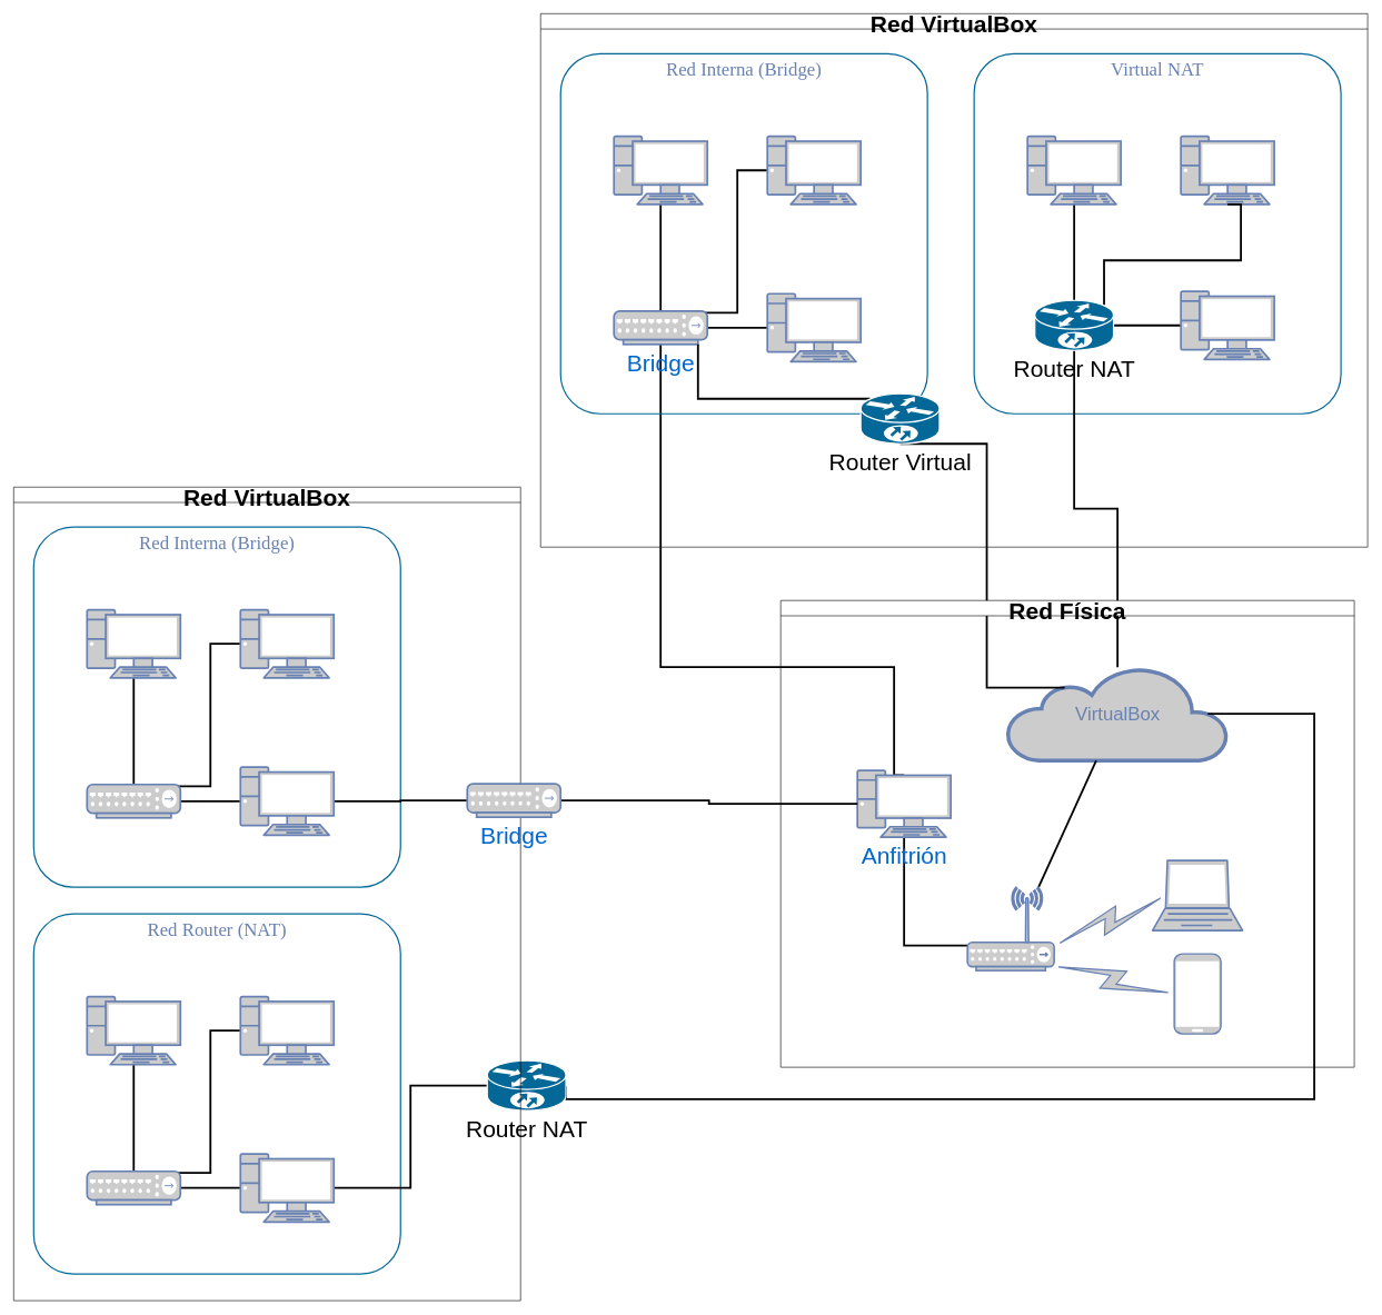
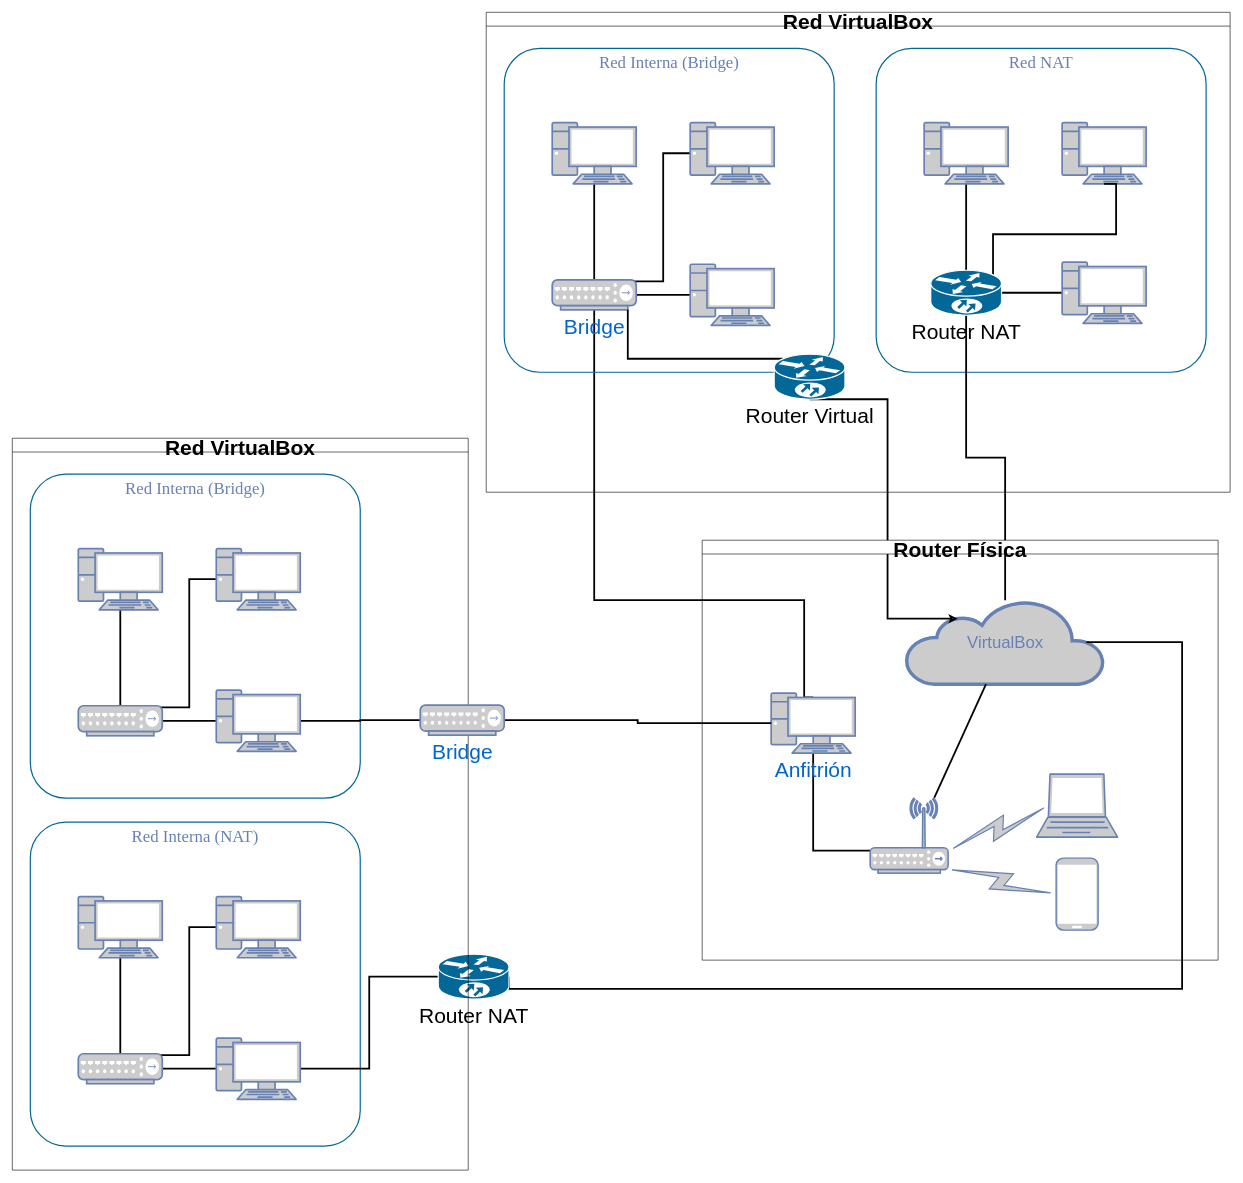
- <mxCell id="43" value="Virtual NAT" style="rounded=1;whiteSpace=wrap;html=1;shadow=0;comic=0;strokeColor=#036897;strokeWidth=2;fillColor=none;fontFamily=Verdana;fontSize=28;fontColor=#6881B3;align=center;arcSize=11;verticalAlign=top;" vertex="1" parent="1"><mxGeometry x="1460" y="80" width="550" height="540" as="geometry" /></mxCell>
+ <mxCell id="43" value="Red NAT" style="rounded=1;whiteSpace=wrap;html=1;shadow=0;comic=0;strokeColor=#036897;strokeWidth=2;fillColor=none;fontFamily=Verdana;fontSize=28;fontColor=#6881B3;align=center;arcSize=11;verticalAlign=top;" vertex="1" parent="1"><mxGeometry x="1460" y="80" width="550" height="540" as="geometry" /></mxCell>
- <mxCell id="56" value="Red Física" style="swimlane;fontSize=35;" vertex="1" parent="1"><mxGeometry x="1170" y="900" width="860" height="700" as="geometry" /></mxCell>
+ <mxCell id="56" value="Router Física" style="swimlane;fontSize=35;" vertex="1" parent="1"><mxGeometry x="1170" y="900" width="860" height="700" as="geometry" /></mxCell>
- <mxCell id="41" style="edgeStyle=orthogonalEdgeStyle;rounded=0;orthogonalLoop=1;jettySize=auto;html=1;exitX=0.5;exitY=1;exitDx=0;exitDy=0;exitPerimeter=0;entryX=0.26;entryY=0.22;entryDx=0;entryDy=0;entryPerimeter=0;strokeColor=default;strokeWidth=3;fontSize=35;startArrow=none;startFill=0;endArrow=none;endFill=0;" edge="1" parent="1" source="53" target="2"><mxGeometry relative="1" as="geometry"><Array as="points"><mxPoint x="1479" y="1031" /></Array></mxGeometry></mxCell>
+ <mxCell id="41" style="edgeStyle=orthogonalEdgeStyle;rounded=0;orthogonalLoop=1;jettySize=auto;html=1;exitX=0.5;exitY=1;exitDx=0;exitDy=0;exitPerimeter=0;entryX=0.26;entryY=0.22;entryDx=0;entryDy=0;entryPerimeter=0;strokeColor=default;strokeWidth=3;fontSize=35;startArrow=none;startFill=0;endArrow=classic;endFill=0;" edge="1" parent="1" source="53" target="2"><mxGeometry relative="1" as="geometry"><Array as="points"><mxPoint x="1479" y="1031" /></Array></mxGeometry></mxCell>
- <mxCell id="12" value="Red Router (NAT)" style="rounded=1;whiteSpace=wrap;html=1;shadow=0;comic=0;strokeColor=#036897;strokeWidth=2;fillColor=none;fontFamily=Verdana;fontSize=28;fontColor=#6881B3;align=center;arcSize=11;verticalAlign=top;" vertex="1" parent="1"><mxGeometry x="50" y="1370" width="550" height="540" as="geometry" /></mxCell>
+ <mxCell id="12" value="Red Interna (NAT)" style="rounded=1;whiteSpace=wrap;html=1;shadow=0;comic=0;strokeColor=#036897;strokeWidth=2;fillColor=none;fontFamily=Verdana;fontSize=28;fontColor=#6881B3;align=center;arcSize=11;verticalAlign=top;" vertex="1" parent="1"><mxGeometry x="50" y="1370" width="550" height="540" as="geometry" /></mxCell>
